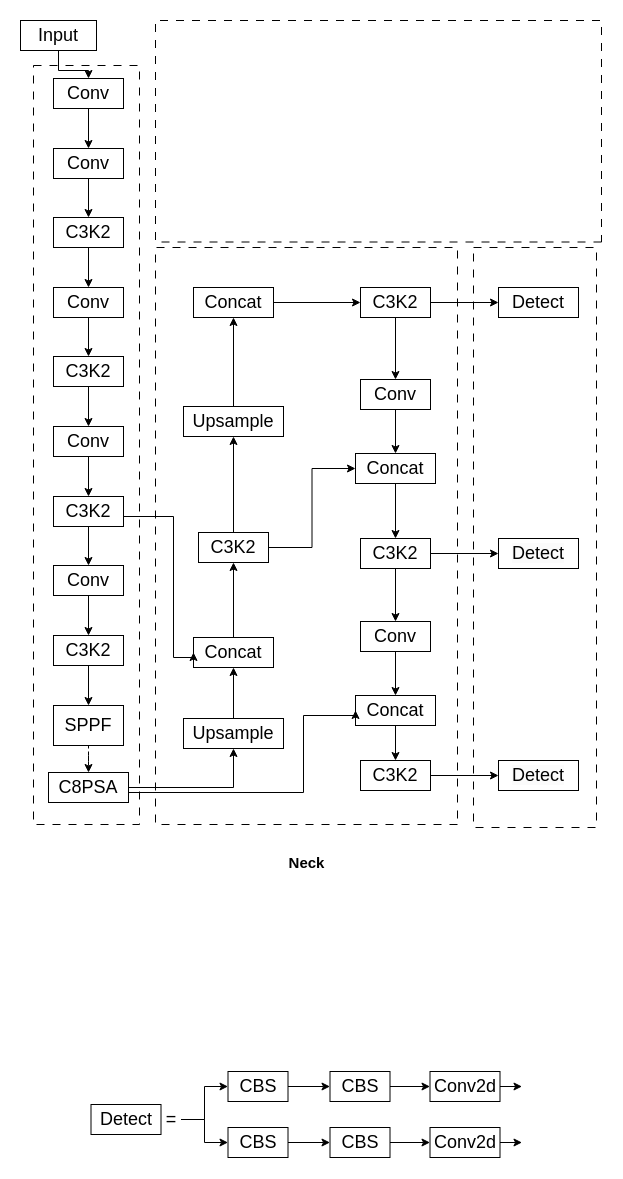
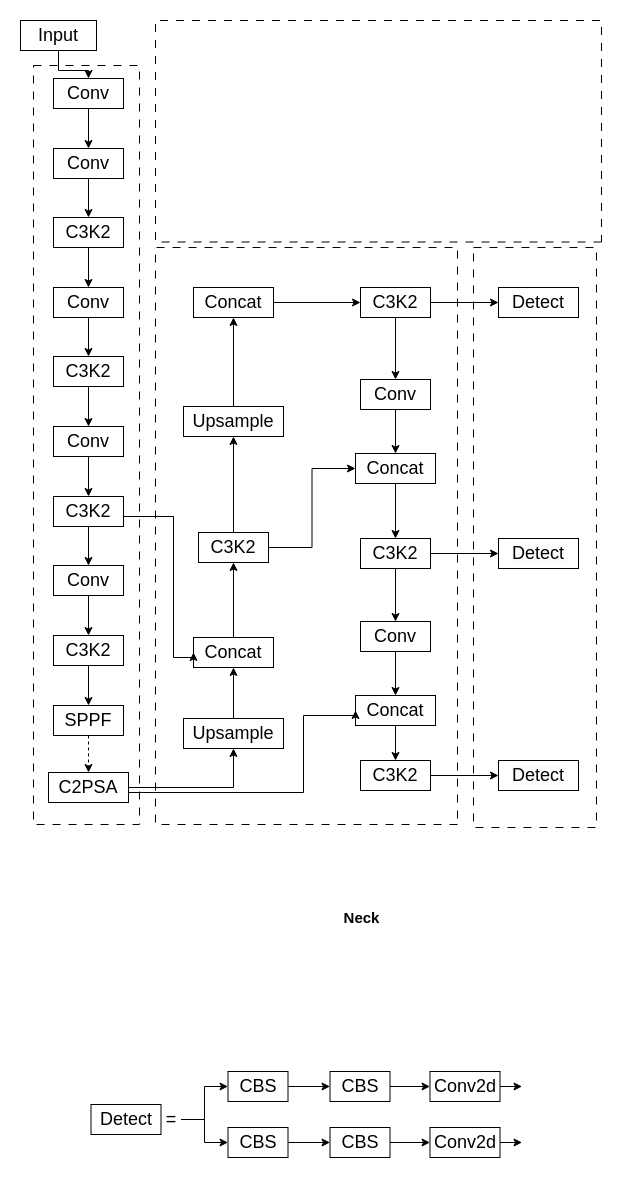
- <mxCell id="28" value="SPPF" style="rounded=0;whiteSpace=wrap;html=1;labelBackgroundColor=none;strokeColor=default;fillColor=none;align=center;fontStyle=0;fontSize=18;direction=east;" vertex="1" parent="1"><mxGeometry x="53" y="705" width="70.0" height="40" as="geometry" /></mxCell>
+ <mxCell id="28" value="SPPF" style="rounded=0;whiteSpace=wrap;html=1;labelBackgroundColor=none;strokeColor=default;fillColor=none;align=center;fontStyle=0;fontSize=18;direction=east;" vertex="1" parent="1"><mxGeometry x="53" y="705" width="70.0" height="30" as="geometry" /></mxCell>
- <mxCell id="31" value="C8PSA" style="rounded=0;whiteSpace=wrap;html=1;labelBackgroundColor=none;strokeColor=default;fillColor=none;align=center;fontStyle=0;fontSize=18;direction=east;" vertex="1" parent="1"><mxGeometry x="48" y="772" width="80.0" height="30" as="geometry" /></mxCell>
+ <mxCell id="31" value="C2PSA" style="rounded=0;whiteSpace=wrap;html=1;labelBackgroundColor=none;strokeColor=default;fillColor=none;align=center;fontStyle=0;fontSize=18;direction=east;" vertex="1" parent="1"><mxGeometry x="48" y="772" width="80.0" height="30" as="geometry" /></mxCell>
- <mxCell id="8" value="Neck" style="text;html=1;align=center;verticalAlign=middle;resizable=0;points=[];autosize=1;strokeColor=none;fillColor=none;labelBackgroundColor=none;fontStyle=1;fontSize=15;" vertex="1" parent="1"><mxGeometry x="276" y="847" width="60" height="30" as="geometry" /></mxCell>
+ <mxCell id="8" value="Neck" style="text;html=1;align=center;verticalAlign=middle;resizable=0;points=[];autosize=1;strokeColor=none;fillColor=none;labelBackgroundColor=none;fontStyle=1;fontSize=15;" vertex="1" parent="1"><mxGeometry x="331" y="902" width="60" height="30" as="geometry" /></mxCell>
